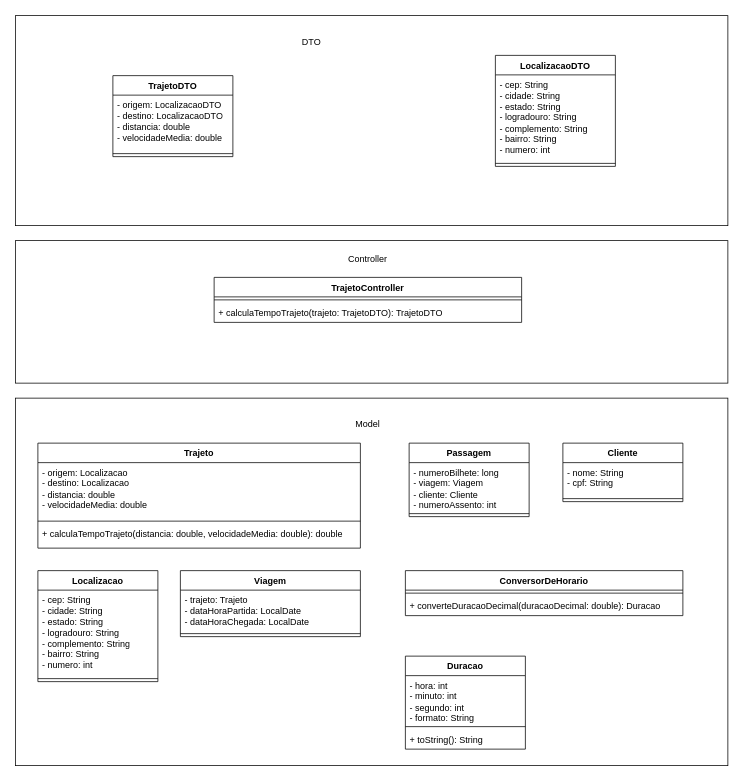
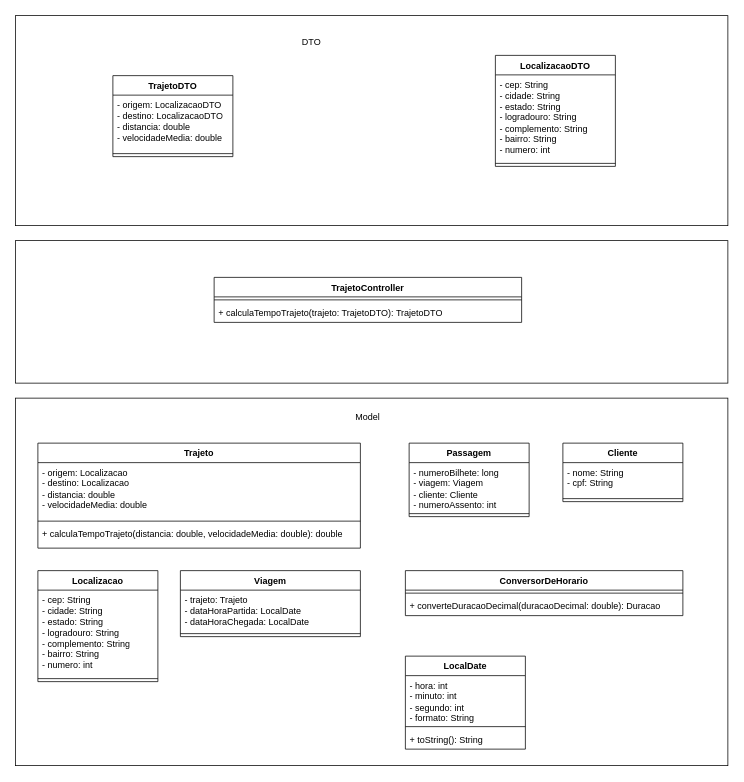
- <mxCell id="25" value="Controller" style="text;html=1;strokeColor=none;fillColor=none;align=center;verticalAlign=middle;whiteSpace=wrap;rounded=0;" vertex="1" parent="1"><mxGeometry x="460" y="330" width="60" height="30" as="geometry" /></mxCell>
- <mxCell id="23" value="Model" style="text;html=1;strokeColor=none;fillColor=none;align=center;verticalAlign=middle;whiteSpace=wrap;rounded=0;" vertex="1" parent="1"><mxGeometry x="460" y="550" width="60" height="30" as="geometry" /></mxCell>
+ <mxCell id="23" value="Model" style="text;html=1;strokeColor=none;fillColor=none;align=center;verticalAlign=middle;whiteSpace=wrap;rounded=0;" vertex="1" parent="1"><mxGeometry x="460" y="540" width="60" height="30" as="geometry" /></mxCell>
- <mxCell id="29" value="Duracao" style="swimlane;fontStyle=1;align=center;verticalAlign=top;childLayout=stackLayout;horizontal=1;startSize=26;horizontalStack=0;resizeParent=1;resizeParentMax=0;resizeLast=0;collapsible=1;marginBottom=0;whiteSpace=wrap;html=1;" vertex="1" parent="1"><mxGeometry x="540" y="874" width="160" height="124" as="geometry" /></mxCell>
+ <mxCell id="29" value="LocalDate" style="swimlane;fontStyle=1;align=center;verticalAlign=top;childLayout=stackLayout;horizontal=1;startSize=26;horizontalStack=0;resizeParent=1;resizeParentMax=0;resizeLast=0;collapsible=1;marginBottom=0;whiteSpace=wrap;html=1;" vertex="1" parent="1"><mxGeometry x="540" y="874" width="160" height="124" as="geometry" /></mxCell>
